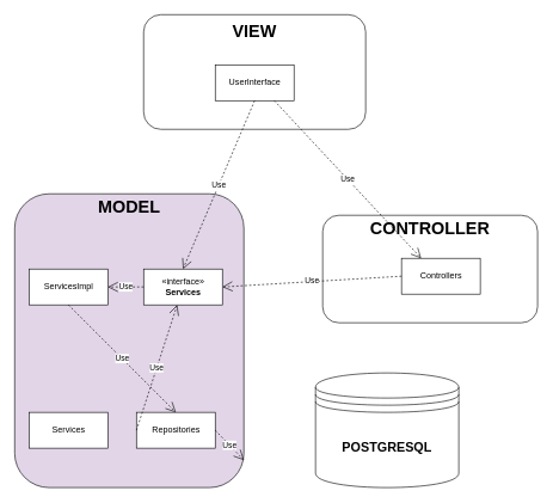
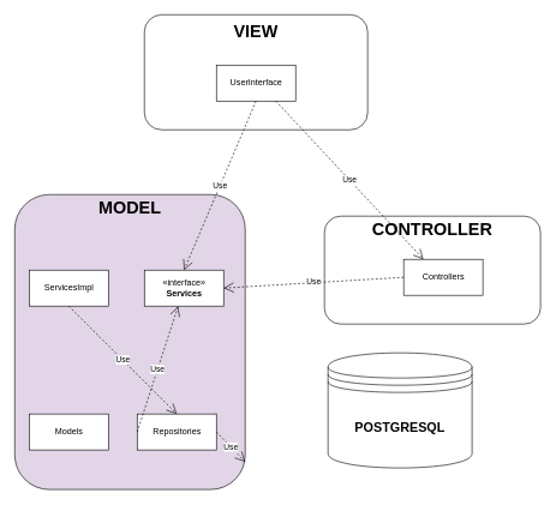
- <mxCell id="12" value="Use" style="endArrow=open;endSize=12;dashed=1;html=1;entryX=1;entryY=0.5;entryDx=0;entryDy=0;exitX=0;exitY=0.5;exitDx=0;exitDy=0;" edge="1" parent="1" source="11" target="10"><mxGeometry width="160" relative="1" as="geometry"><mxPoint x="20" y="700" as="sourcePoint" /><mxPoint x="180" y="700" as="targetPoint" /></mxGeometry></mxCell>
- <mxCell id="9" value="Services" style="html=1;" vertex="1" parent="1"><mxGeometry x="40" y="575" width="110" height="50" as="geometry" /></mxCell>
+ <mxCell id="9" value="Models" style="html=1;" vertex="1" parent="1"><mxGeometry x="40" y="575" width="110" height="50" as="geometry" /></mxCell>
- <mxCell id="5" value="&lt;font style=&quot;font-size: 18px&quot;&gt;&lt;b&gt;POSTGRESQL&lt;/b&gt;&lt;/font&gt;" style="shape=datastore;whiteSpace=wrap;html=1;" vertex="1" parent="1"><mxGeometry x="440" y="520" width="200" height="160" as="geometry" /></mxCell>
+ <mxCell id="5" value="&lt;font style=&quot;font-size: 18px&quot;&gt;&lt;b&gt;POSTGRESQL&lt;/b&gt;&lt;/font&gt;" style="shape=datastore;whiteSpace=wrap;html=1;" vertex="1" parent="1"><mxGeometry x="455" y="490" width="200" height="160" as="geometry" /></mxCell>
